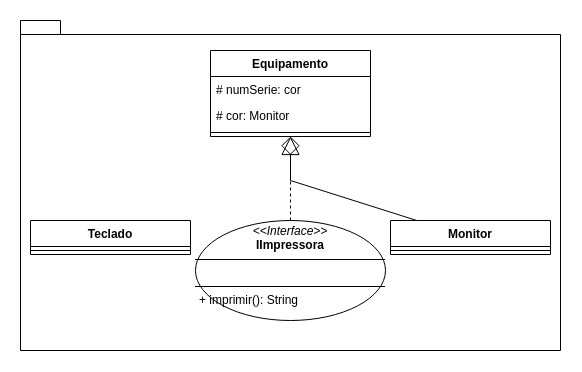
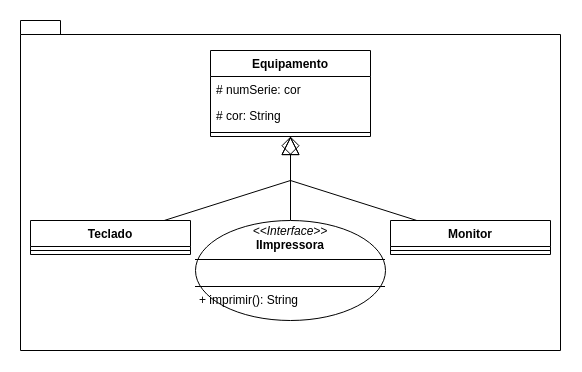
- <mxCell id="5" value="# cor: Monitor" style="text;strokeColor=none;fillColor=none;align=left;verticalAlign=top;spacingLeft=4;spacingRight=4;overflow=hidden;rotatable=0;points=[[0,0.5],[1,0.5]];portConstraint=eastwest;whiteSpace=wrap;html=1;" vertex="1" parent="3"><mxGeometry y="52" width="160" height="26" as="geometry" /></mxCell>
+ <mxCell id="5" value="# cor: String" style="text;strokeColor=none;fillColor=none;align=left;verticalAlign=top;spacingLeft=4;spacingRight=4;overflow=hidden;rotatable=0;points=[[0,0.5],[1,0.5]];portConstraint=eastwest;whiteSpace=wrap;html=1;" vertex="1" parent="3"><mxGeometry y="52" width="160" height="26" as="geometry" /></mxCell>
+ <mxCell id="11" value="" style="endArrow=block;endSize=16;endFill=0;html=1;rounded=0;" edge="1" parent="1" source="7" target="3"><mxGeometry width="160" relative="1" as="geometry"><mxPoint x="350" y="200" as="sourcePoint" /><mxPoint x="510" y="200" as="targetPoint" /><Array as="points"><mxPoint x="290" y="180" /></Array></mxGeometry></mxCell>
- <mxCell id="12" value="" style="endArrow=block;endSize=16;endFill=0;html=1;rounded=0;dashed=1;" edge="1" parent="1" source="14" target="3"><mxGeometry width="160" relative="1" as="geometry"><mxPoint x="290" y="220" as="sourcePoint" /><mxPoint x="267" y="146" as="targetPoint" /></mxGeometry></mxCell>
+ <mxCell id="12" value="" style="endArrow=block;endSize=16;endFill=0;html=1;rounded=0;" edge="1" parent="1" source="14" target="3"><mxGeometry width="160" relative="1" as="geometry"><mxPoint x="290" y="220" as="sourcePoint" /><mxPoint x="267" y="146" as="targetPoint" /></mxGeometry></mxCell>
